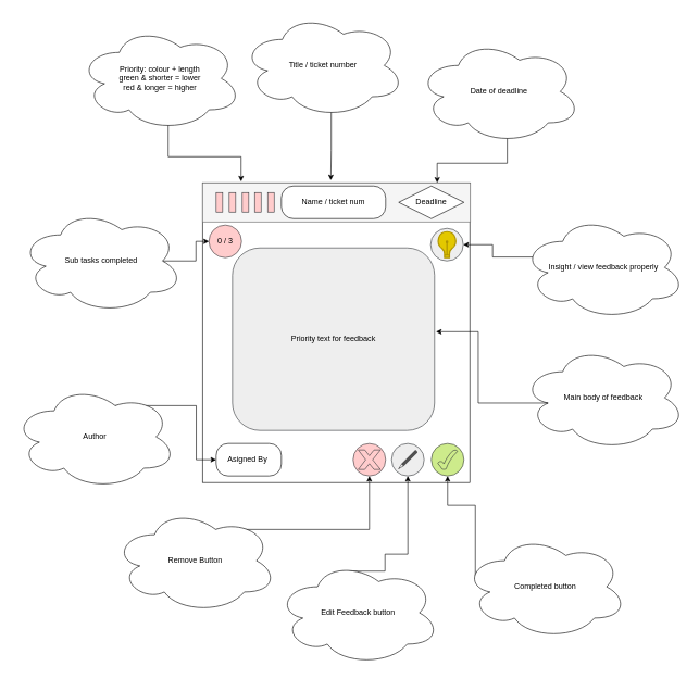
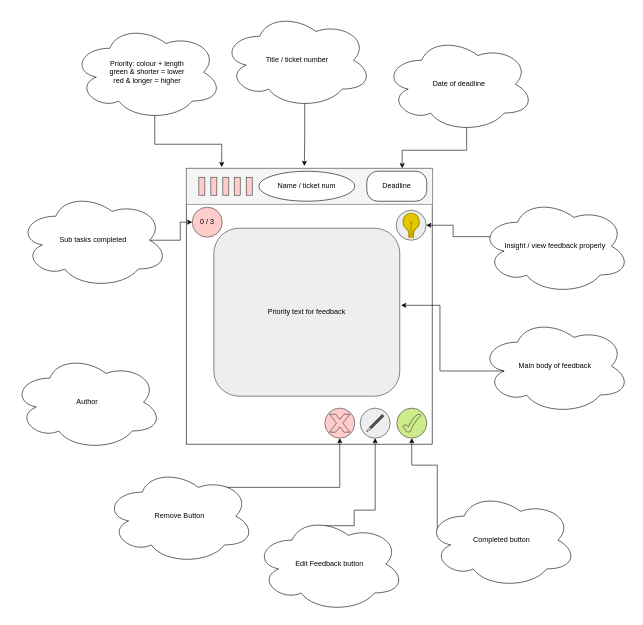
- <mxCell id="10" value="Name / ticket num" style="rounded=1;whiteSpace=wrap;html=1;arcSize=37;" vertex="1" parent="2"><mxGeometry x="121" y="5" width="160" height="50" as="geometry" /></mxCell>
+ <mxCell id="10" value="Name / ticket num" style="ellipse;whiteSpace=wrap;html=1;arcSize=37;" vertex="1" parent="2"><mxGeometry x="121" y="5" width="160" height="50" as="geometry" /></mxCell>
- <mxCell id="8" value="Deadline" style="rhombus;whiteSpace=wrap;html=1;arcSize=37;" vertex="1" parent="2"><mxGeometry x="301" y="5" width="100" height="50" as="geometry" /></mxCell>
+ <mxCell id="8" value="Deadline" style="rounded=1;whiteSpace=wrap;html=1;arcSize=37;" vertex="1" parent="2"><mxGeometry x="301" y="5" width="100" height="50" as="geometry" /></mxCell>
- <mxCell id="38" style="edgeStyle=orthogonalEdgeStyle;rounded=0;orthogonalLoop=1;jettySize=auto;html=1;exitX=0.625;exitY=0.2;exitDx=0;exitDy=0;exitPerimeter=0;entryX=0;entryY=0.5;entryDx=0;entryDy=0;" edge="1" parent="1" source="39" target="19"><mxGeometry relative="1" as="geometry" /></mxCell>
- <mxCell id="19" value="Asigned By&amp;nbsp;" style="rounded=1;whiteSpace=wrap;html=1;arcSize=37;" vertex="1" parent="2"><mxGeometry x="21" y="400" width="100" height="50" as="geometry" /></mxCell>
